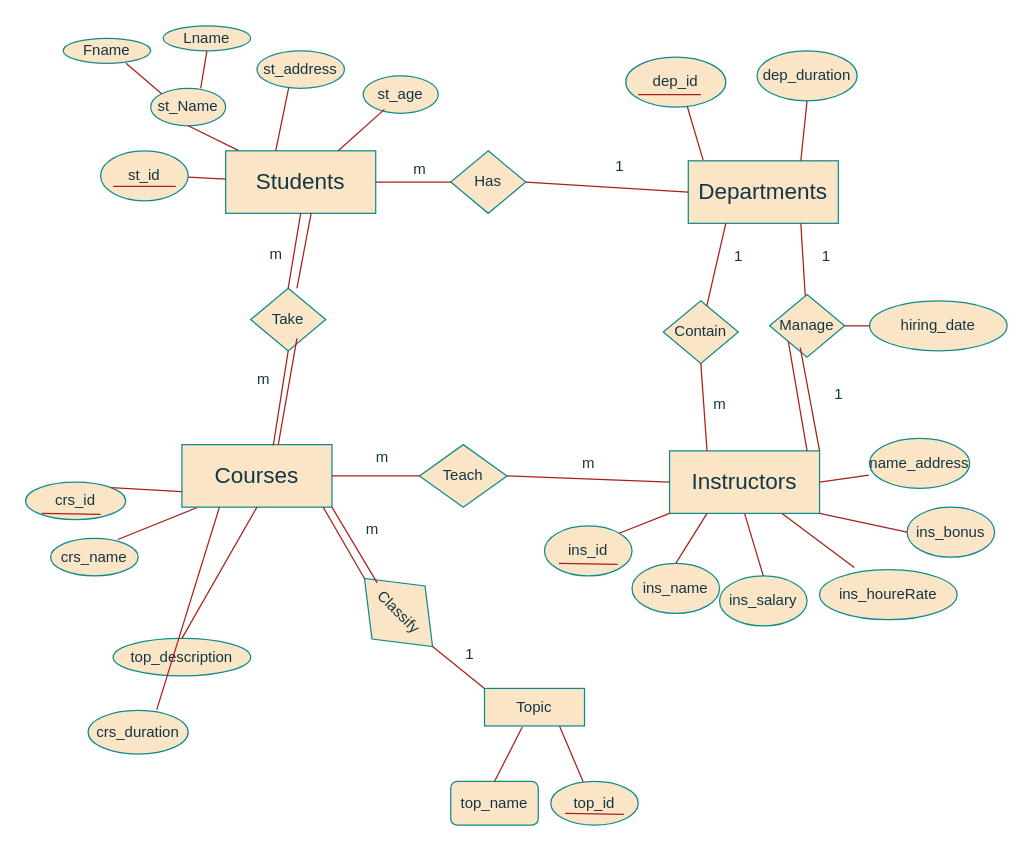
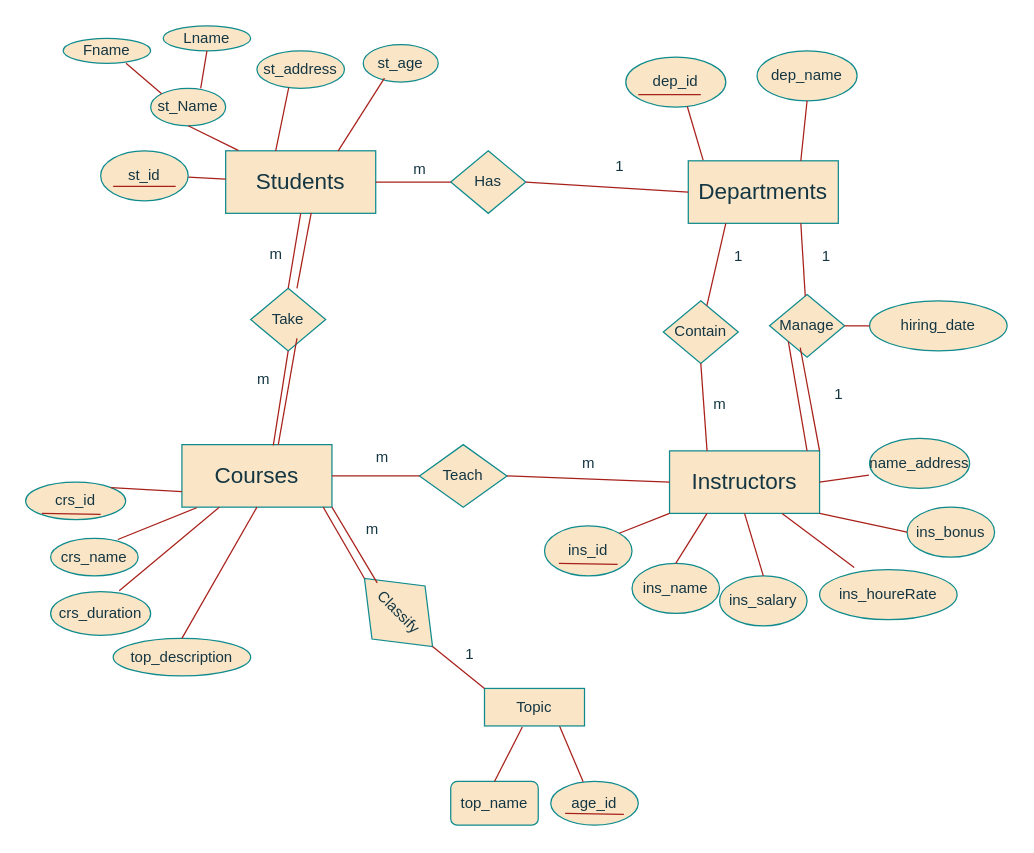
- <mxCell id="21" value="dep_duration&lt;br&gt;" style="ellipse;whiteSpace=wrap;html=1;labelBackgroundColor=none;fillColor=#FAE5C7;strokeColor=#0F8B8D;fontColor=#143642;" parent="1" vertex="1"><mxGeometry x="605" y="40" width="80" height="40" as="geometry" /></mxCell>
+ <mxCell id="21" value="dep_name&lt;br&gt;" style="ellipse;whiteSpace=wrap;html=1;labelBackgroundColor=none;fillColor=#FAE5C7;strokeColor=#0F8B8D;fontColor=#143642;" parent="1" vertex="1"><mxGeometry x="605" y="40" width="80" height="40" as="geometry" /></mxCell>
- <mxCell id="16" value="st_age" style="ellipse;whiteSpace=wrap;html=1;labelBackgroundColor=none;fillColor=#FAE5C7;strokeColor=#0F8B8D;fontColor=#143642;" parent="1" vertex="1"><mxGeometry x="290" y="60" width="60" height="30" as="geometry" /></mxCell>
+ <mxCell id="16" value="st_age" style="ellipse;whiteSpace=wrap;html=1;labelBackgroundColor=none;fillColor=#FAE5C7;strokeColor=#0F8B8D;fontColor=#143642;" parent="1" vertex="1"><mxGeometry x="290" y="35" width="60" height="30" as="geometry" /></mxCell>
- <mxCell id="25" value="crs_duration" style="ellipse;whiteSpace=wrap;html=1;labelBackgroundColor=none;fillColor=#FAE5C7;strokeColor=#0F8B8D;fontColor=#143642;" parent="1" vertex="1"><mxGeometry x="70" y="567.5" width="80" height="35" as="geometry" /></mxCell>
+ <mxCell id="25" value="crs_duration" style="ellipse;whiteSpace=wrap;html=1;labelBackgroundColor=none;fillColor=#FAE5C7;strokeColor=#0F8B8D;fontColor=#143642;" parent="1" vertex="1"><mxGeometry x="40" y="472.5" width="80" height="35" as="geometry" /></mxCell>
- <mxCell id="45" value="top_id" style="ellipse;whiteSpace=wrap;html=1;labelBackgroundColor=none;fillColor=#FAE5C7;strokeColor=#0F8B8D;fontColor=#143642;" parent="1" vertex="1"><mxGeometry x="440" y="624.39" width="70" height="35" as="geometry" /></mxCell>
+ <mxCell id="45" value="age_id" style="ellipse;whiteSpace=wrap;html=1;labelBackgroundColor=none;fillColor=#FAE5C7;strokeColor=#0F8B8D;fontColor=#143642;" parent="1" vertex="1"><mxGeometry x="440" y="624.39" width="70" height="35" as="geometry" /></mxCell>
